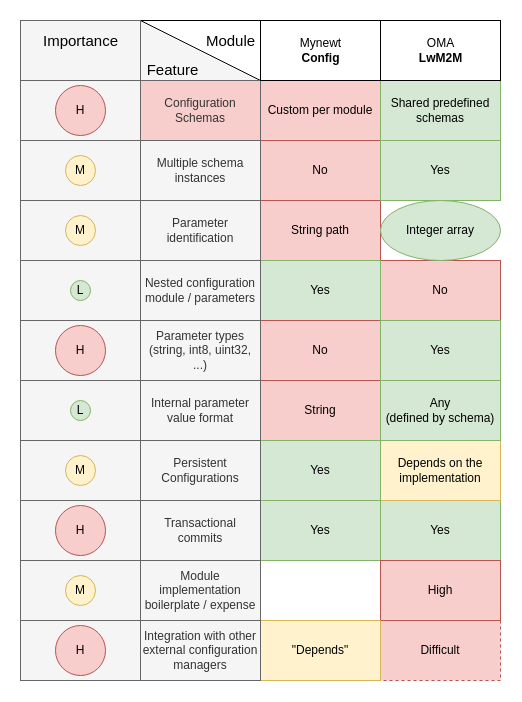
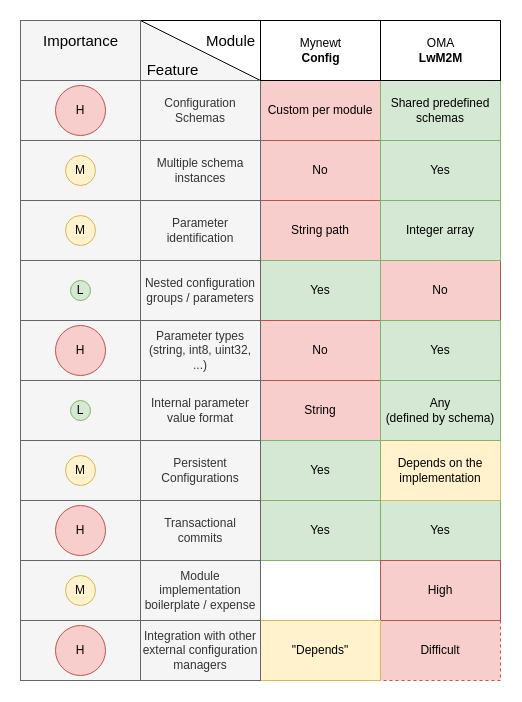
- <mxCell id="24" value="Configuration Schemas" style="rounded=0;whiteSpace=wrap;html=1;fillColor=#f8cecc;strokeColor=#666666;fontColor=#333333;" parent="1" vertex="1"><mxGeometry x="140" y="80" width="120" height="60" as="geometry" /></mxCell>
+ <mxCell id="24" value="Configuration Schemas" style="rounded=0;whiteSpace=wrap;html=1;fillColor=#f5f5f5;strokeColor=#666666;fontColor=#333333;" parent="1" vertex="1"><mxGeometry x="140" y="80" width="120" height="60" as="geometry" /></mxCell>
- <mxCell id="35" value="Integer array" style="ellipse;whiteSpace=wrap;html=1;fillColor=#d5e8d4;strokeColor=#82b366;" parent="1" vertex="1"><mxGeometry x="380" y="200" width="120" height="60" as="geometry" /></mxCell>
+ <mxCell id="35" value="Integer array" style="rounded=0;whiteSpace=wrap;html=1;fillColor=#d5e8d4;strokeColor=#82b366;" parent="1" vertex="1"><mxGeometry x="380" y="200" width="120" height="60" as="geometry" /></mxCell>
- <mxCell id="30" value="Nested configuration module / parameters" style="rounded=0;whiteSpace=wrap;html=1;fillColor=#f5f5f5;strokeColor=#666666;fontColor=#333333;" parent="1" vertex="1"><mxGeometry x="140" y="260" width="120" height="60" as="geometry" /></mxCell>
+ <mxCell id="30" value="Nested configuration groups / parameters" style="rounded=0;whiteSpace=wrap;html=1;fillColor=#f5f5f5;strokeColor=#666666;fontColor=#333333;" parent="1" vertex="1"><mxGeometry x="140" y="260" width="120" height="60" as="geometry" /></mxCell>
